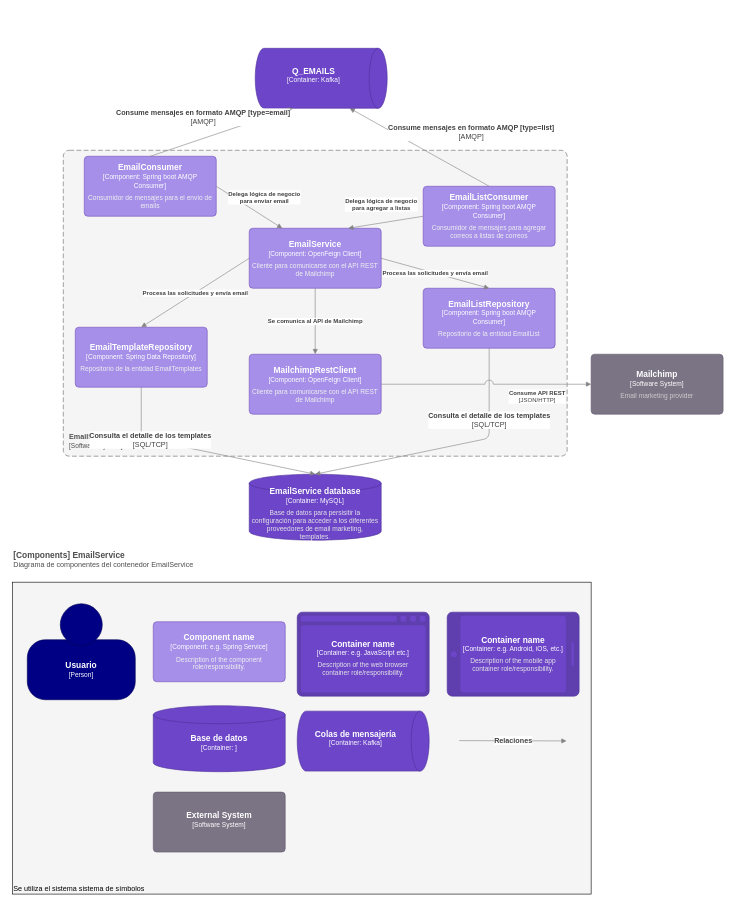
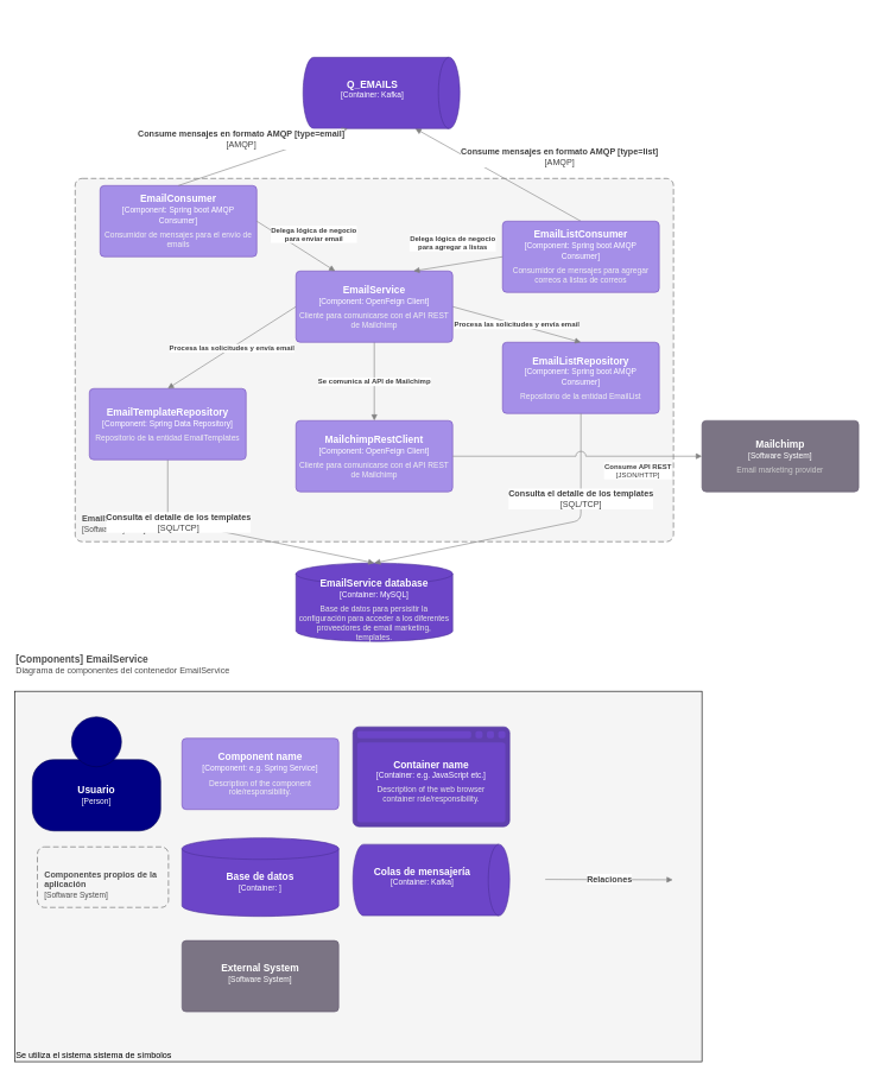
- <mxCell id="14" value="&lt;font style=&quot;font-size: 14px&quot; color=&quot;#FFFFFF&quot;&gt;&lt;b&gt;&lt;font style=&quot;font-size: 14px&quot;&gt;&lt;span&gt;Container name&lt;/span&gt;&lt;/font&gt;&lt;/b&gt;&lt;/font&gt;&lt;font color=&quot;#FFFFFF&quot;&gt;&lt;br&gt;&lt;/font&gt;&lt;div&gt;&lt;font style=&quot;font-size: 11px&quot; color=&quot;#FFFFFF&quot;&gt;[Container: e.g. Android, iOS, etc.]&lt;/font&gt;&lt;/div&gt;&lt;div style=&quot;font-size: 6px&quot;&gt;&lt;font color=&quot;#FFFFFF&quot;&gt;&lt;br&gt;&lt;/font&gt;&lt;/div&gt;&lt;div style=&quot;font-size: 11px&quot;&gt;&lt;font color=&quot;#E6E6E6&quot;&gt;Description of the mobile app container role/responsibility.&lt;/font&gt;&lt;/div&gt;" style="shape=stencil(zVXLboMwEPwaH0HG5pEeUyf8h2OcYgVsZKiS9OtrWKTGKZCqTdSc0M4y491hLBBlbckbiQjWvJaIbhAh5VmYOhBxUJudqmTAm8ah7pUS+lGMoT5CTchY87aRogNwr06yALjtrDnIoyq6UUDpUlrV9V26RXiNegGMKBNGa6egjG69zkXfiXGlHRefQAyHCRxzHmuoGndCLTtpx5kBRST/ubAvG2b3Eo4eJYxD4nsR3U/5YcLZH5Qpc8hcaCjbcXF4s+ZdF5PzDB3bJ3bum0/H/PoacCta9TFennTZA7gLwlTGOgCeAw8RGm9o9PK6zN+rqppmJznN19vbbJhgzswZyxzVWLngpawq1bTyy8nUczJNPCujKyfxb5dOWZyw1W32QnsiBb3c5fD+7FnqD09WEzGIn2wjnHkrJX60Y2+jyVwn//GNhkh+S96Awm9rAD4B);whiteSpace=wrap;html=1;allowArrows=0;metaEdit=1;expand=0;recursiveResize=0;resizable=0;rotatable=0;strokeColor=#666666;fontFamily=Helvetica;fontSize=11;fontColor=#4D4D4D;spacingLeft=20;spacingRight=20;spacing=5;" vertex="1" parent="1"><mxGeometry x="745" y="1020" width="220" height="140" as="geometry" /></mxCell>
+ <mxCell id="7" value="&lt;div align=&quot;left&quot;&gt;&lt;font color=&quot;#4D4D4D&quot;&gt;&lt;b&gt;Componentes propios de la aplicación&lt;br&gt;&lt;/b&gt;&lt;/font&gt;&lt;/div&gt;&lt;div align=&quot;left&quot;&gt;&lt;font style=&quot;font-size: 11px&quot; color=&quot;#4D4D4D&quot;&gt;[Software System]&lt;/font&gt;&lt;/div&gt;" style="rounded=1;whiteSpace=wrap;html=1;dashed=1;arcSize=20;strokeColor=#666666;fontColor=#333333;labelBackgroundColor=none;align=left;verticalAlign=bottom;labelBorderColor=none;spacingTop=0;spacing=10;dashPattern=8 4;metaEdit=1;rotatable=0;perimeter=rectanglePerimeter;noLabel=0;labelPadding=0;allowArrows=0;connectable=0;expand=0;recursiveResize=0;editable=1;pointerEvents=1;absoluteArcSize=1;fillColor=#F5F5F5;" parent="1" vertex="1"><mxGeometry x="52" y="1188.5" width="184" height="85" as="geometry" /></mxCell>
